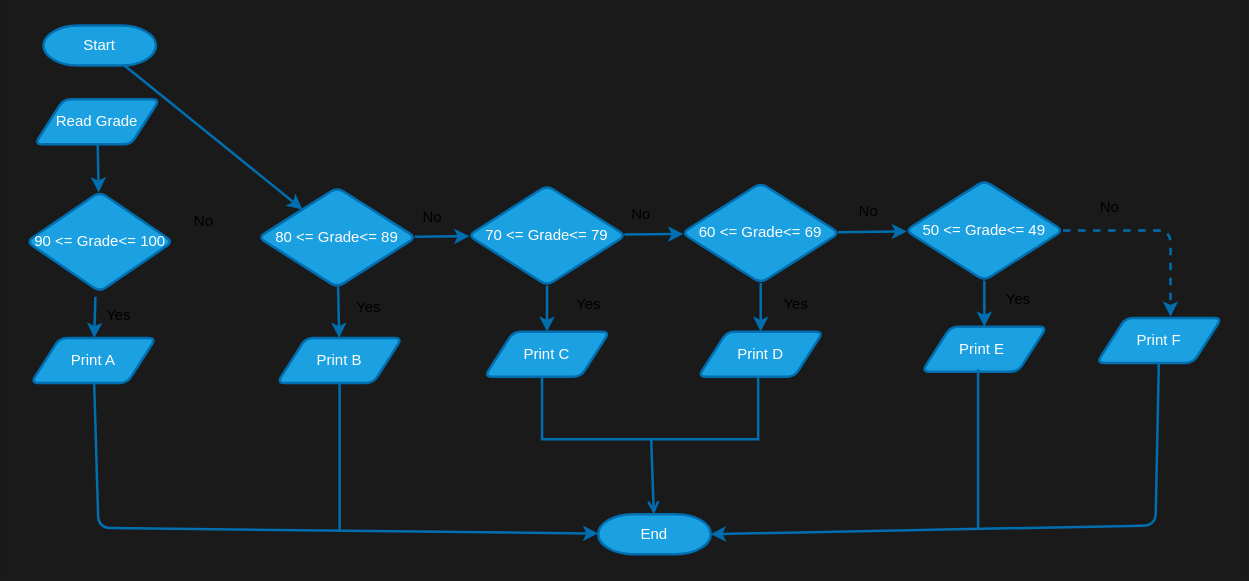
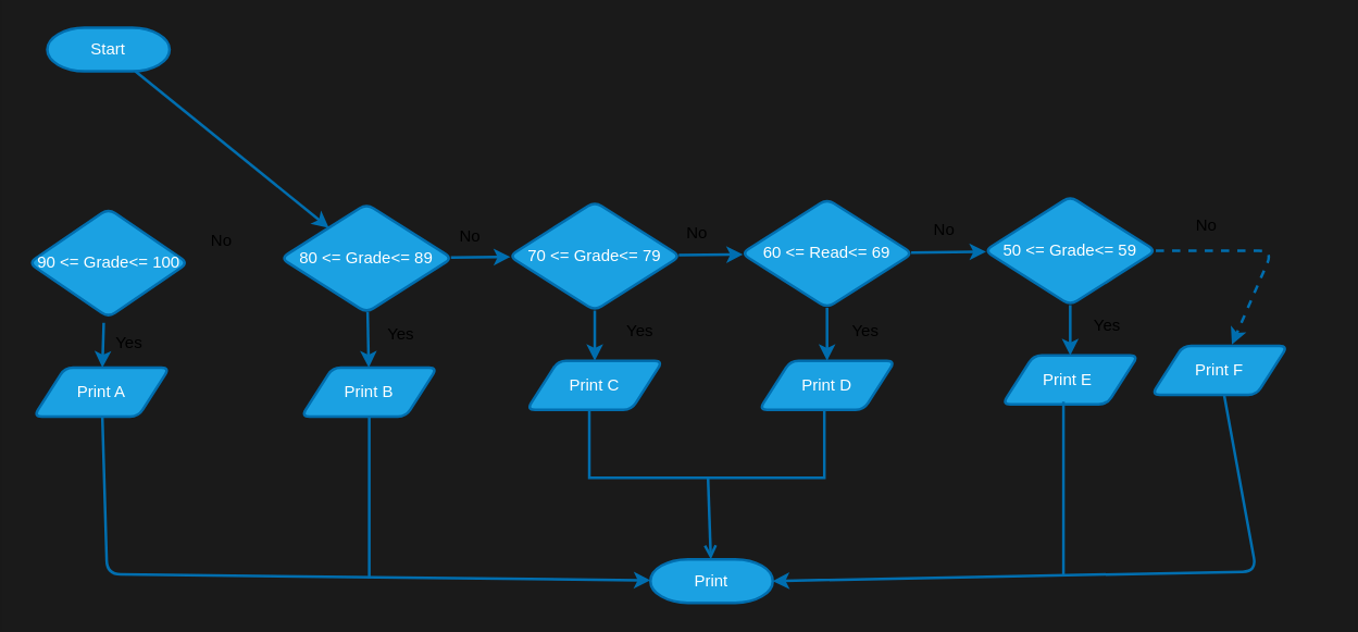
- <mxCell id="5" value="Read Grade" style="shape=parallelogram;html=1;strokeWidth=2;perimeter=parallelogramPerimeter;whiteSpace=wrap;rounded=1;arcSize=12;size=0.23;fillColor=#1ba1e2;fontColor=#ffffff;strokeColor=#006EAF;" vertex="1" parent="1"><mxGeometry x="27" y="79" width="100" height="36" as="geometry" /></mxCell>
- <mxCell id="4" value="" style="edgeStyle=none;html=1;strokeWidth=2;fillColor=#1ba1e2;strokeColor=#006EAF;" edge="1" parent="1" source="5" target="24"><mxGeometry relative="1" as="geometry" /></mxCell>
- <mxCell id="21" value="&lt;span style=&quot;text-align: justify; background-color: initial;&quot;&gt;50 &amp;lt;=&amp;nbsp;&lt;/span&gt;Grade&lt;span style=&quot;text-align: justify; background-color: initial;&quot;&gt;&amp;lt;= 49&lt;/span&gt;" style="rhombus;whiteSpace=wrap;html=1;fillColor=#1ba1e2;strokeColor=#006EAF;fontColor=#ffffff;strokeWidth=2;rounded=1;arcSize=12;" vertex="1" parent="1"><mxGeometry x="724" y="144" width="126" height="80" as="geometry" /></mxCell>
+ <mxCell id="21" value="&lt;span style=&quot;text-align: justify; background-color: initial;&quot;&gt;50 &amp;lt;=&amp;nbsp;&lt;/span&gt;Grade&lt;span style=&quot;text-align: justify; background-color: initial;&quot;&gt;&amp;lt;= 59&lt;/span&gt;" style="rhombus;whiteSpace=wrap;html=1;fillColor=#1ba1e2;strokeColor=#006EAF;fontColor=#ffffff;strokeWidth=2;rounded=1;arcSize=12;" vertex="1" parent="1"><mxGeometry x="724" y="144" width="126" height="80" as="geometry" /></mxCell>
- <mxCell id="18" value="&lt;span style=&quot;text-align: justify; background-color: initial;&quot;&gt;60 &amp;lt;=&amp;nbsp;&lt;/span&gt;Grade&lt;span style=&quot;text-align: justify; background-color: initial;&quot;&gt;&amp;lt;= 69&lt;/span&gt;" style="rhombus;whiteSpace=wrap;html=1;fillColor=#1ba1e2;strokeColor=#006EAF;fontColor=#ffffff;strokeWidth=2;rounded=1;arcSize=12;" vertex="1" parent="1"><mxGeometry x="545" y="146" width="126" height="80" as="geometry" /></mxCell>
+ <mxCell id="18" value="&lt;span style=&quot;text-align: justify; background-color: initial;&quot;&gt;60 &amp;lt;=&amp;nbsp;&lt;/span&gt;Read&lt;span style=&quot;text-align: justify; background-color: initial;&quot;&gt;&amp;lt;= 69&lt;/span&gt;" style="rhombus;whiteSpace=wrap;html=1;fillColor=#1ba1e2;strokeColor=#006EAF;fontColor=#ffffff;strokeWidth=2;rounded=1;arcSize=12;" vertex="1" parent="1"><mxGeometry x="545" y="146" width="126" height="80" as="geometry" /></mxCell>
- <mxCell id="23" value="Print F" style="shape=parallelogram;html=1;strokeWidth=2;perimeter=parallelogramPerimeter;whiteSpace=wrap;rounded=1;arcSize=12;size=0.23;fillColor=#1ba1e2;fontColor=#ffffff;strokeColor=#006EAF;" vertex="1" parent="1"><mxGeometry x="877" y="254" width="100" height="36" as="geometry" /></mxCell>
+ <mxCell id="23" value="Print F" style="shape=parallelogram;html=1;strokeWidth=2;perimeter=parallelogramPerimeter;whiteSpace=wrap;rounded=1;arcSize=12;size=0.23;fillColor=#1ba1e2;fontColor=#ffffff;strokeColor=#006EAF;" vertex="1" parent="1"><mxGeometry x="847" y="254" width="100" height="36" as="geometry" /></mxCell>
- <mxCell id="9" value="End" style="strokeWidth=2;html=1;shape=mxgraph.flowchart.terminator;whiteSpace=wrap;fillColor=#1ba1e2;fontColor=#ffffff;strokeColor=#006EAF;" vertex="1" parent="1"><mxGeometry x="478" y="411" width="90" height="32" as="geometry" /></mxCell>
+ <mxCell id="9" value="Print" style="strokeWidth=2;html=1;shape=mxgraph.flowchart.terminator;whiteSpace=wrap;fillColor=#1ba1e2;fontColor=#ffffff;strokeColor=#006EAF;" vertex="1" parent="1"><mxGeometry x="478" y="411" width="90" height="32" as="geometry" /></mxCell>
